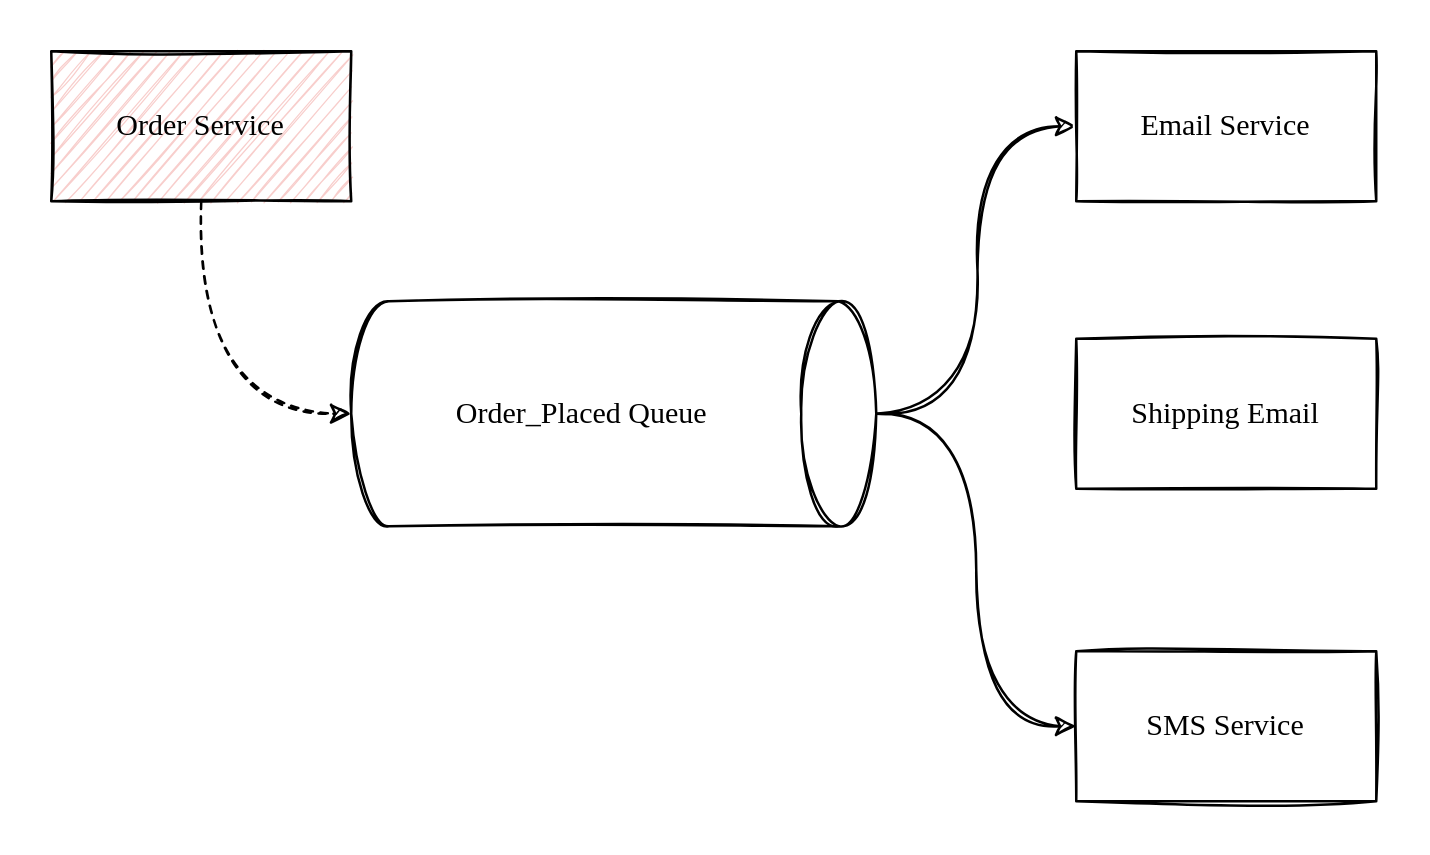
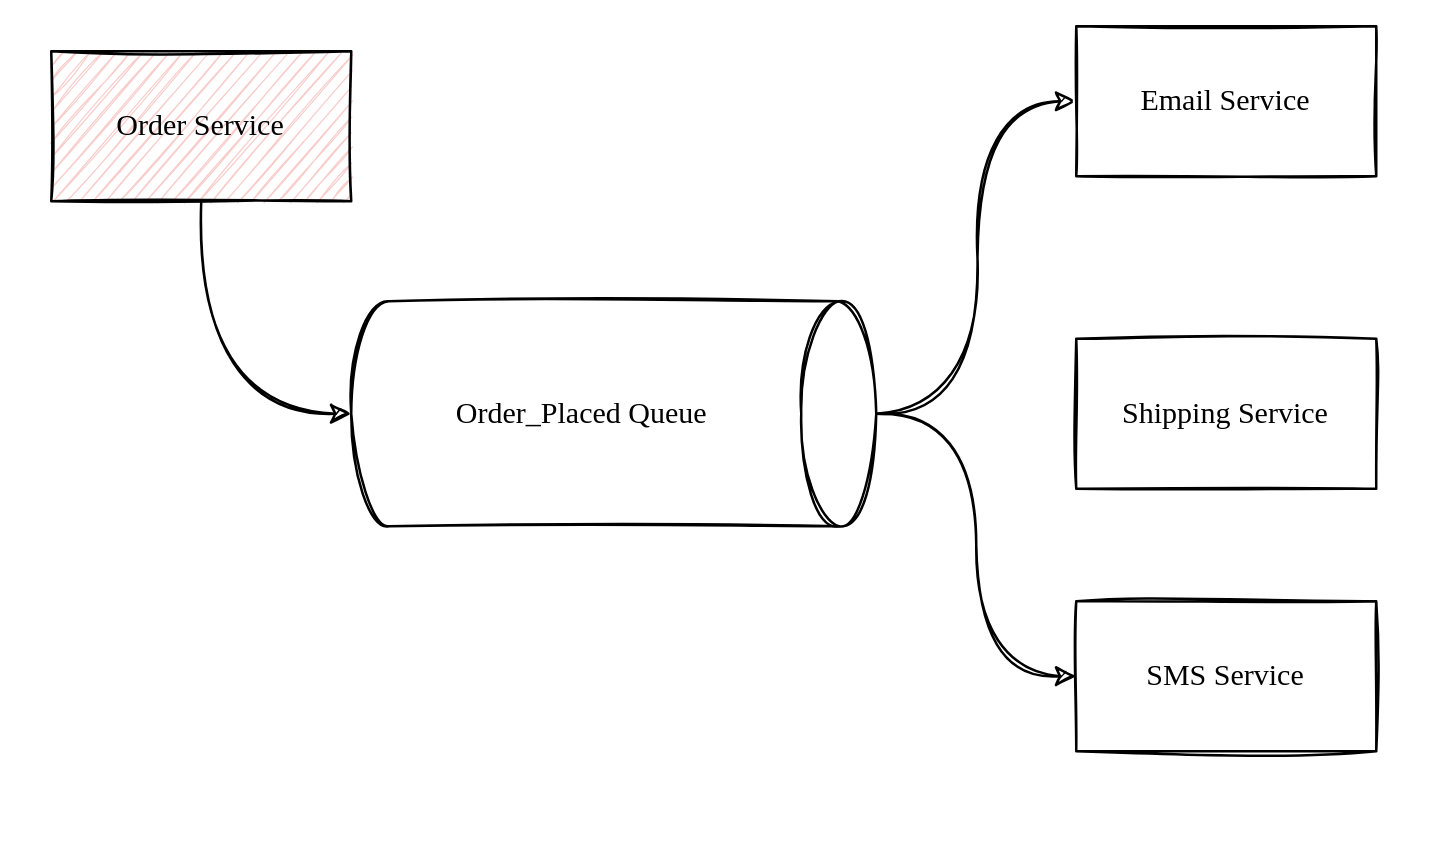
- <mxCell id="8" value="Email Service" style="rounded=0;whiteSpace=wrap;html=1;strokeColor=default;sketch=5;glass=0;fontFamily=Comic Sans MS;" parent="1" vertex="1"><mxGeometry x="430" y="20" width="120" height="60" as="geometry" /></mxCell>
+ <mxCell id="8" value="Email Service" style="rounded=0;whiteSpace=wrap;html=1;strokeColor=default;sketch=5;glass=0;fontFamily=Comic Sans MS;" parent="1" vertex="1"><mxGeometry x="430" y="10" width="120" height="60" as="geometry" /></mxCell>
- <mxCell id="2" style="edgeStyle=orthogonalEdgeStyle;orthogonalLoop=1;jettySize=auto;html=1;entryX=0.5;entryY=1;entryDx=0;entryDy=0;entryPerimeter=0;sketch=1;jumpStyle=arc;shadow=0;jumpSize=25;curved=1;fontFamily=Comic Sans MS;dashed=1;" parent="1" source="3" target="6" edge="1"><mxGeometry relative="1" as="geometry" /></mxCell>
+ <mxCell id="2" style="edgeStyle=orthogonalEdgeStyle;orthogonalLoop=1;jettySize=auto;html=1;entryX=0.5;entryY=1;entryDx=0;entryDy=0;entryPerimeter=0;sketch=1;jumpStyle=arc;shadow=0;jumpSize=25;curved=1;fontFamily=Comic Sans MS;" parent="1" source="3" target="6" edge="1"><mxGeometry relative="1" as="geometry" /></mxCell>
- <mxCell id="7" value="Shipping Email" style="rounded=0;whiteSpace=wrap;html=1;strokeColor=default;sketch=5;glass=0;fontFamily=Comic Sans MS;" parent="1" vertex="1"><mxGeometry x="430" y="135" width="120" height="60" as="geometry" /></mxCell>
+ <mxCell id="7" value="Shipping Service" style="rounded=0;whiteSpace=wrap;html=1;strokeColor=default;sketch=5;glass=0;fontFamily=Comic Sans MS;" parent="1" vertex="1"><mxGeometry x="430" y="135" width="120" height="60" as="geometry" /></mxCell>
- <mxCell id="9" value="SMS Service" style="rounded=0;whiteSpace=wrap;html=1;strokeColor=default;sketch=5;glass=0;fontFamily=Comic Sans MS;" parent="1" vertex="1"><mxGeometry x="430" y="260" width="120" height="60" as="geometry" /></mxCell>
+ <mxCell id="9" value="SMS Service" style="rounded=0;whiteSpace=wrap;html=1;strokeColor=default;sketch=5;glass=0;fontFamily=Comic Sans MS;" parent="1" vertex="1"><mxGeometry x="430" y="240" width="120" height="60" as="geometry" /></mxCell>
